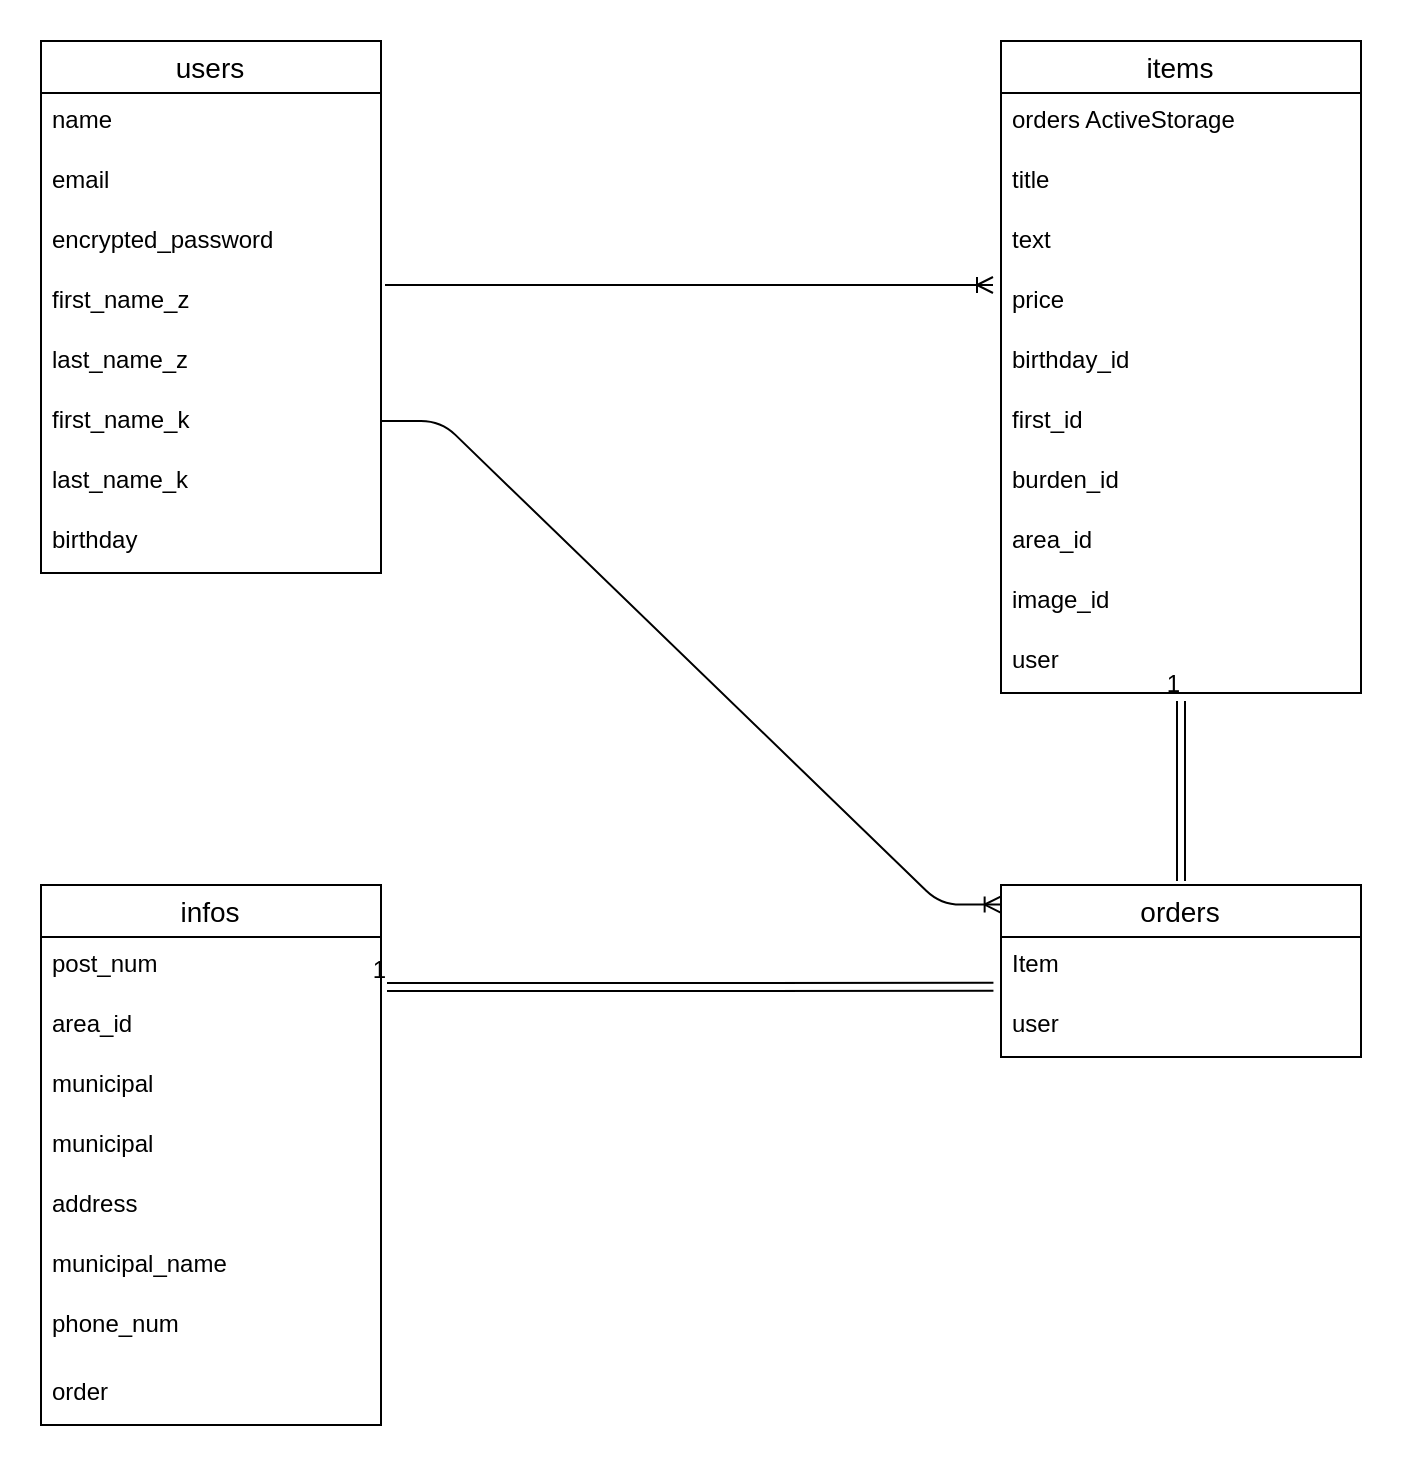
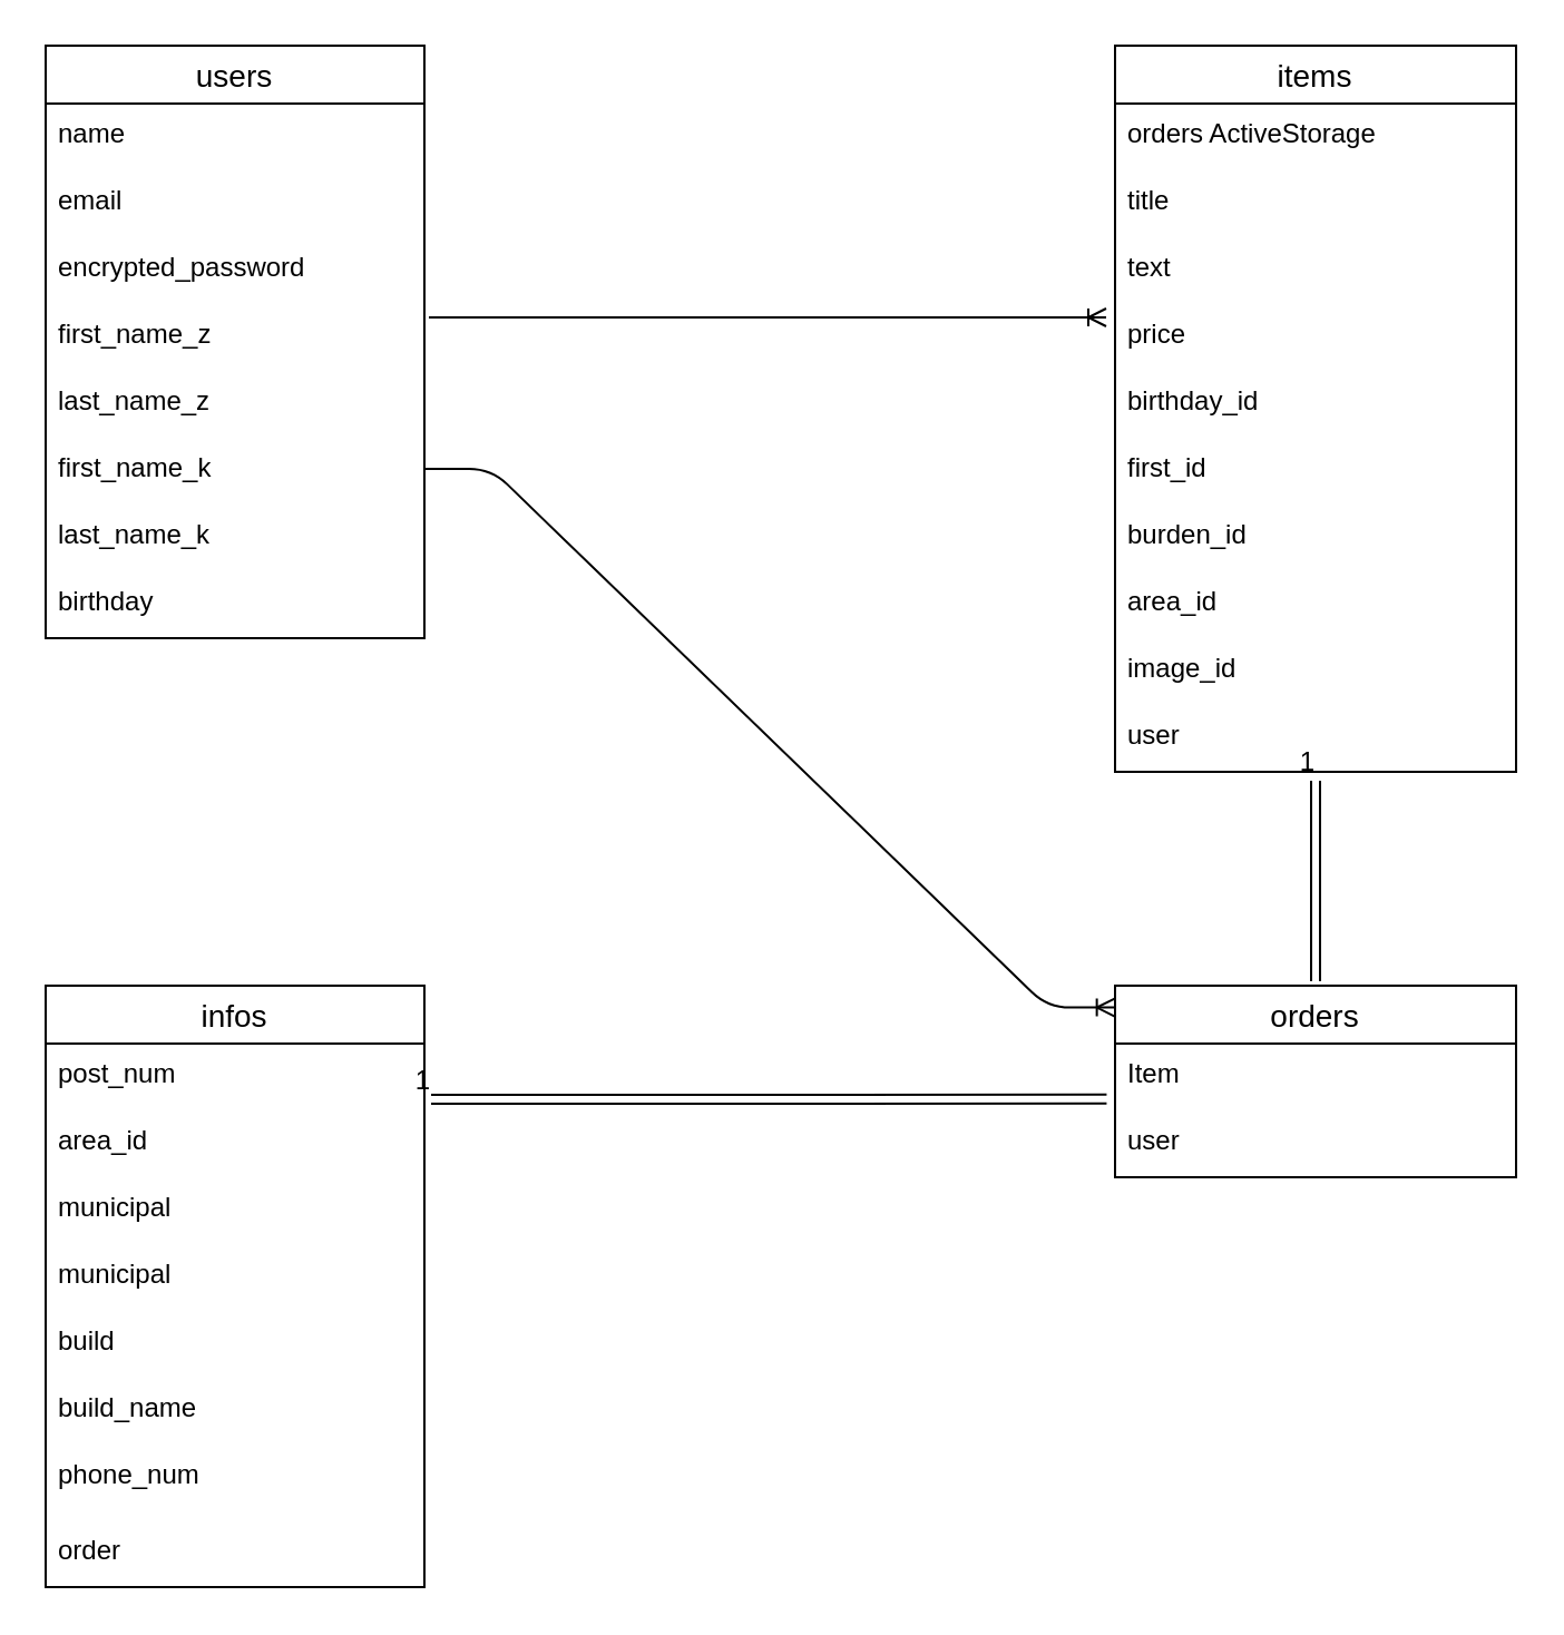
- <mxCell id="30" value="address" style="text;strokeColor=none;fillColor=none;spacingLeft=4;spacingRight=4;overflow=hidden;rotatable=0;points=[[0,0.5],[1,0.5]];portConstraint=eastwest;fontSize=12;" parent="25" vertex="1"><mxGeometry y="146" width="170" height="30" as="geometry" /></mxCell>
+ <mxCell id="30" value="build" style="text;strokeColor=none;fillColor=none;spacingLeft=4;spacingRight=4;overflow=hidden;rotatable=0;points=[[0,0.5],[1,0.5]];portConstraint=eastwest;fontSize=12;" parent="25" vertex="1"><mxGeometry y="146" width="170" height="30" as="geometry" /></mxCell>
- <mxCell id="31" value="municipal_name" style="text;strokeColor=none;fillColor=none;spacingLeft=4;spacingRight=4;overflow=hidden;rotatable=0;points=[[0,0.5],[1,0.5]];portConstraint=eastwest;fontSize=12;" parent="25" vertex="1"><mxGeometry y="176" width="170" height="30" as="geometry" /></mxCell>
+ <mxCell id="31" value="build_name" style="text;strokeColor=none;fillColor=none;spacingLeft=4;spacingRight=4;overflow=hidden;rotatable=0;points=[[0,0.5],[1,0.5]];portConstraint=eastwest;fontSize=12;" parent="25" vertex="1"><mxGeometry y="176" width="170" height="30" as="geometry" /></mxCell>
